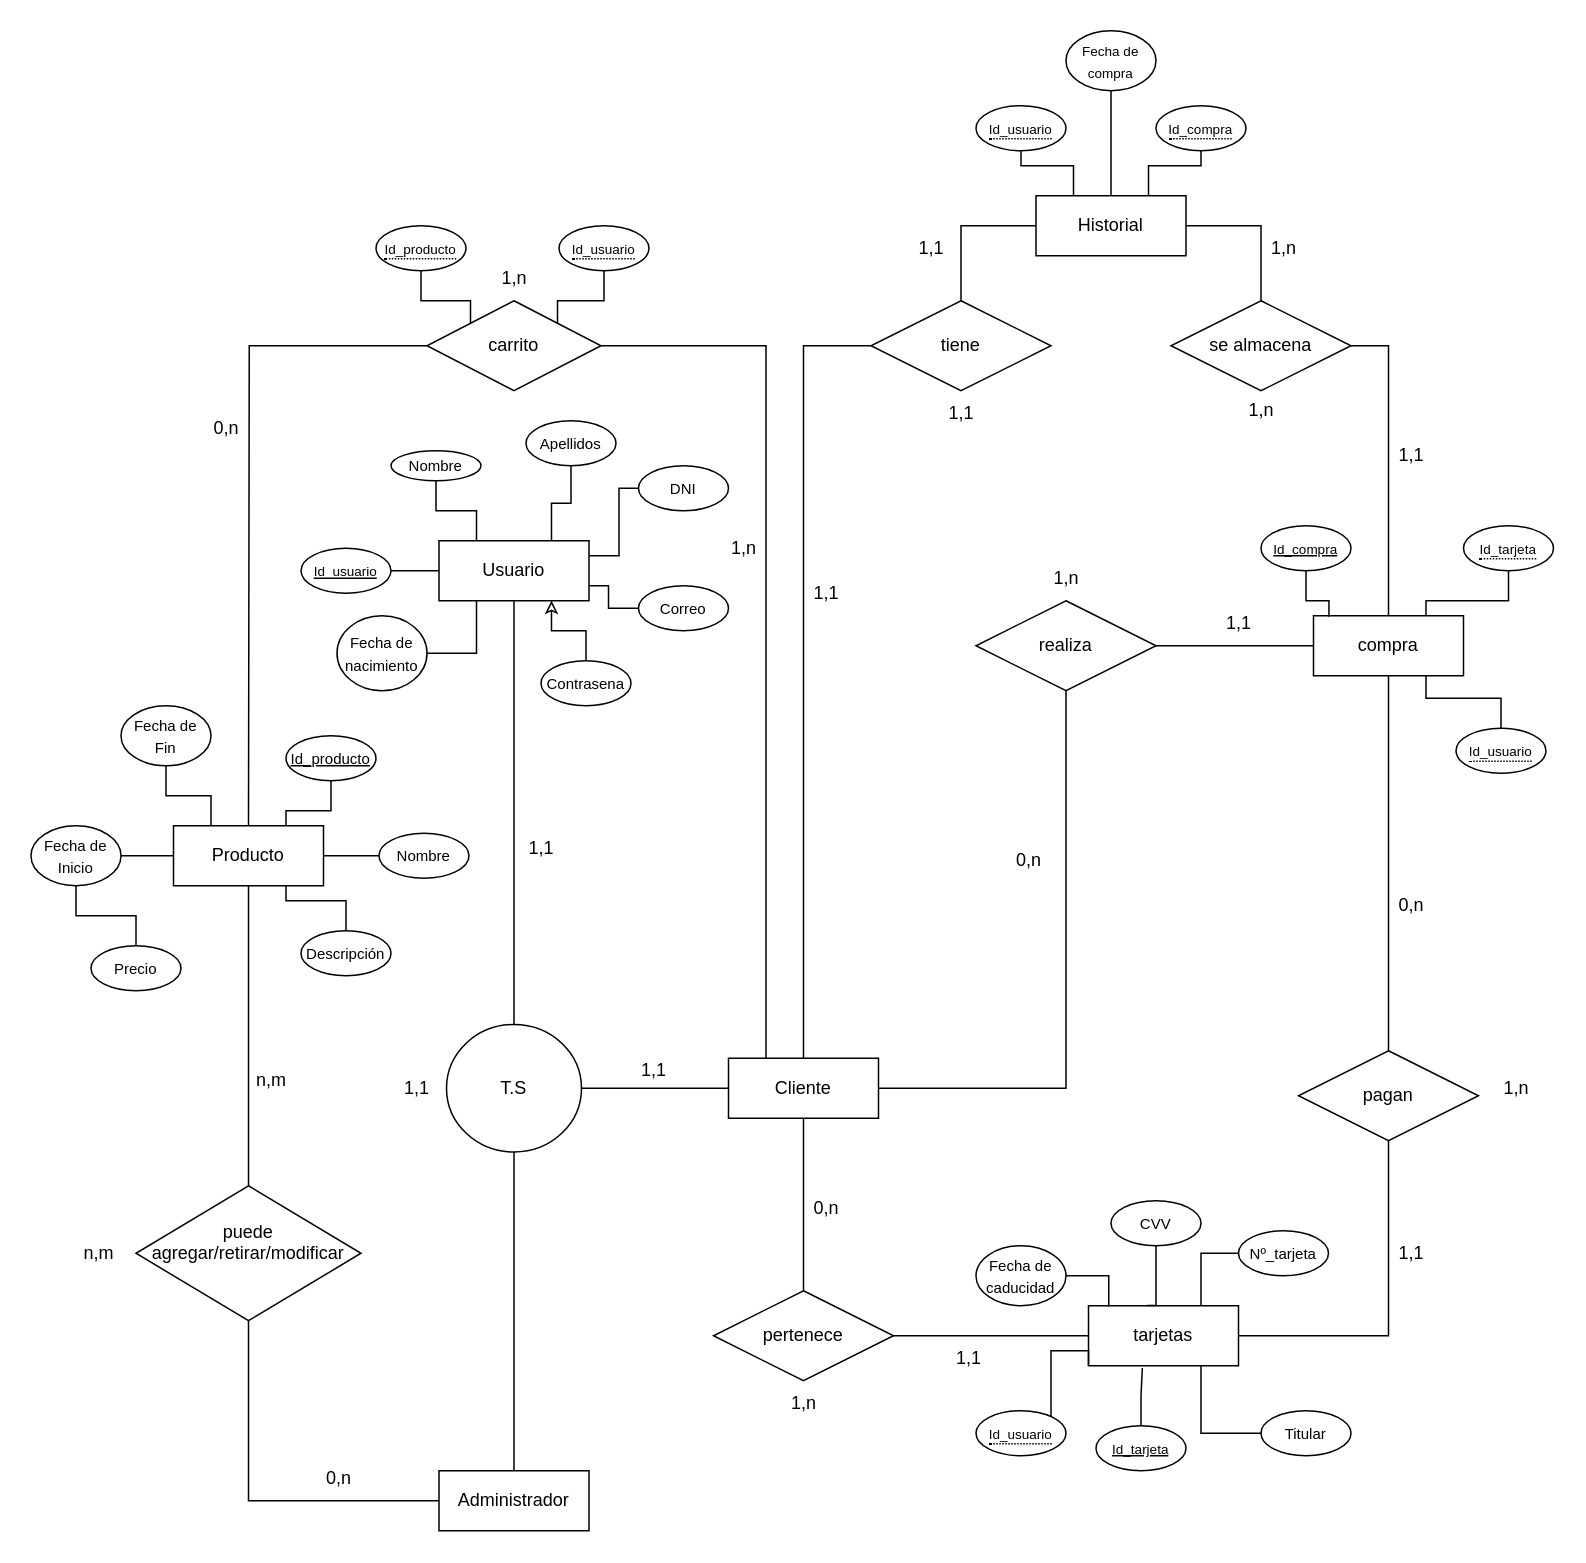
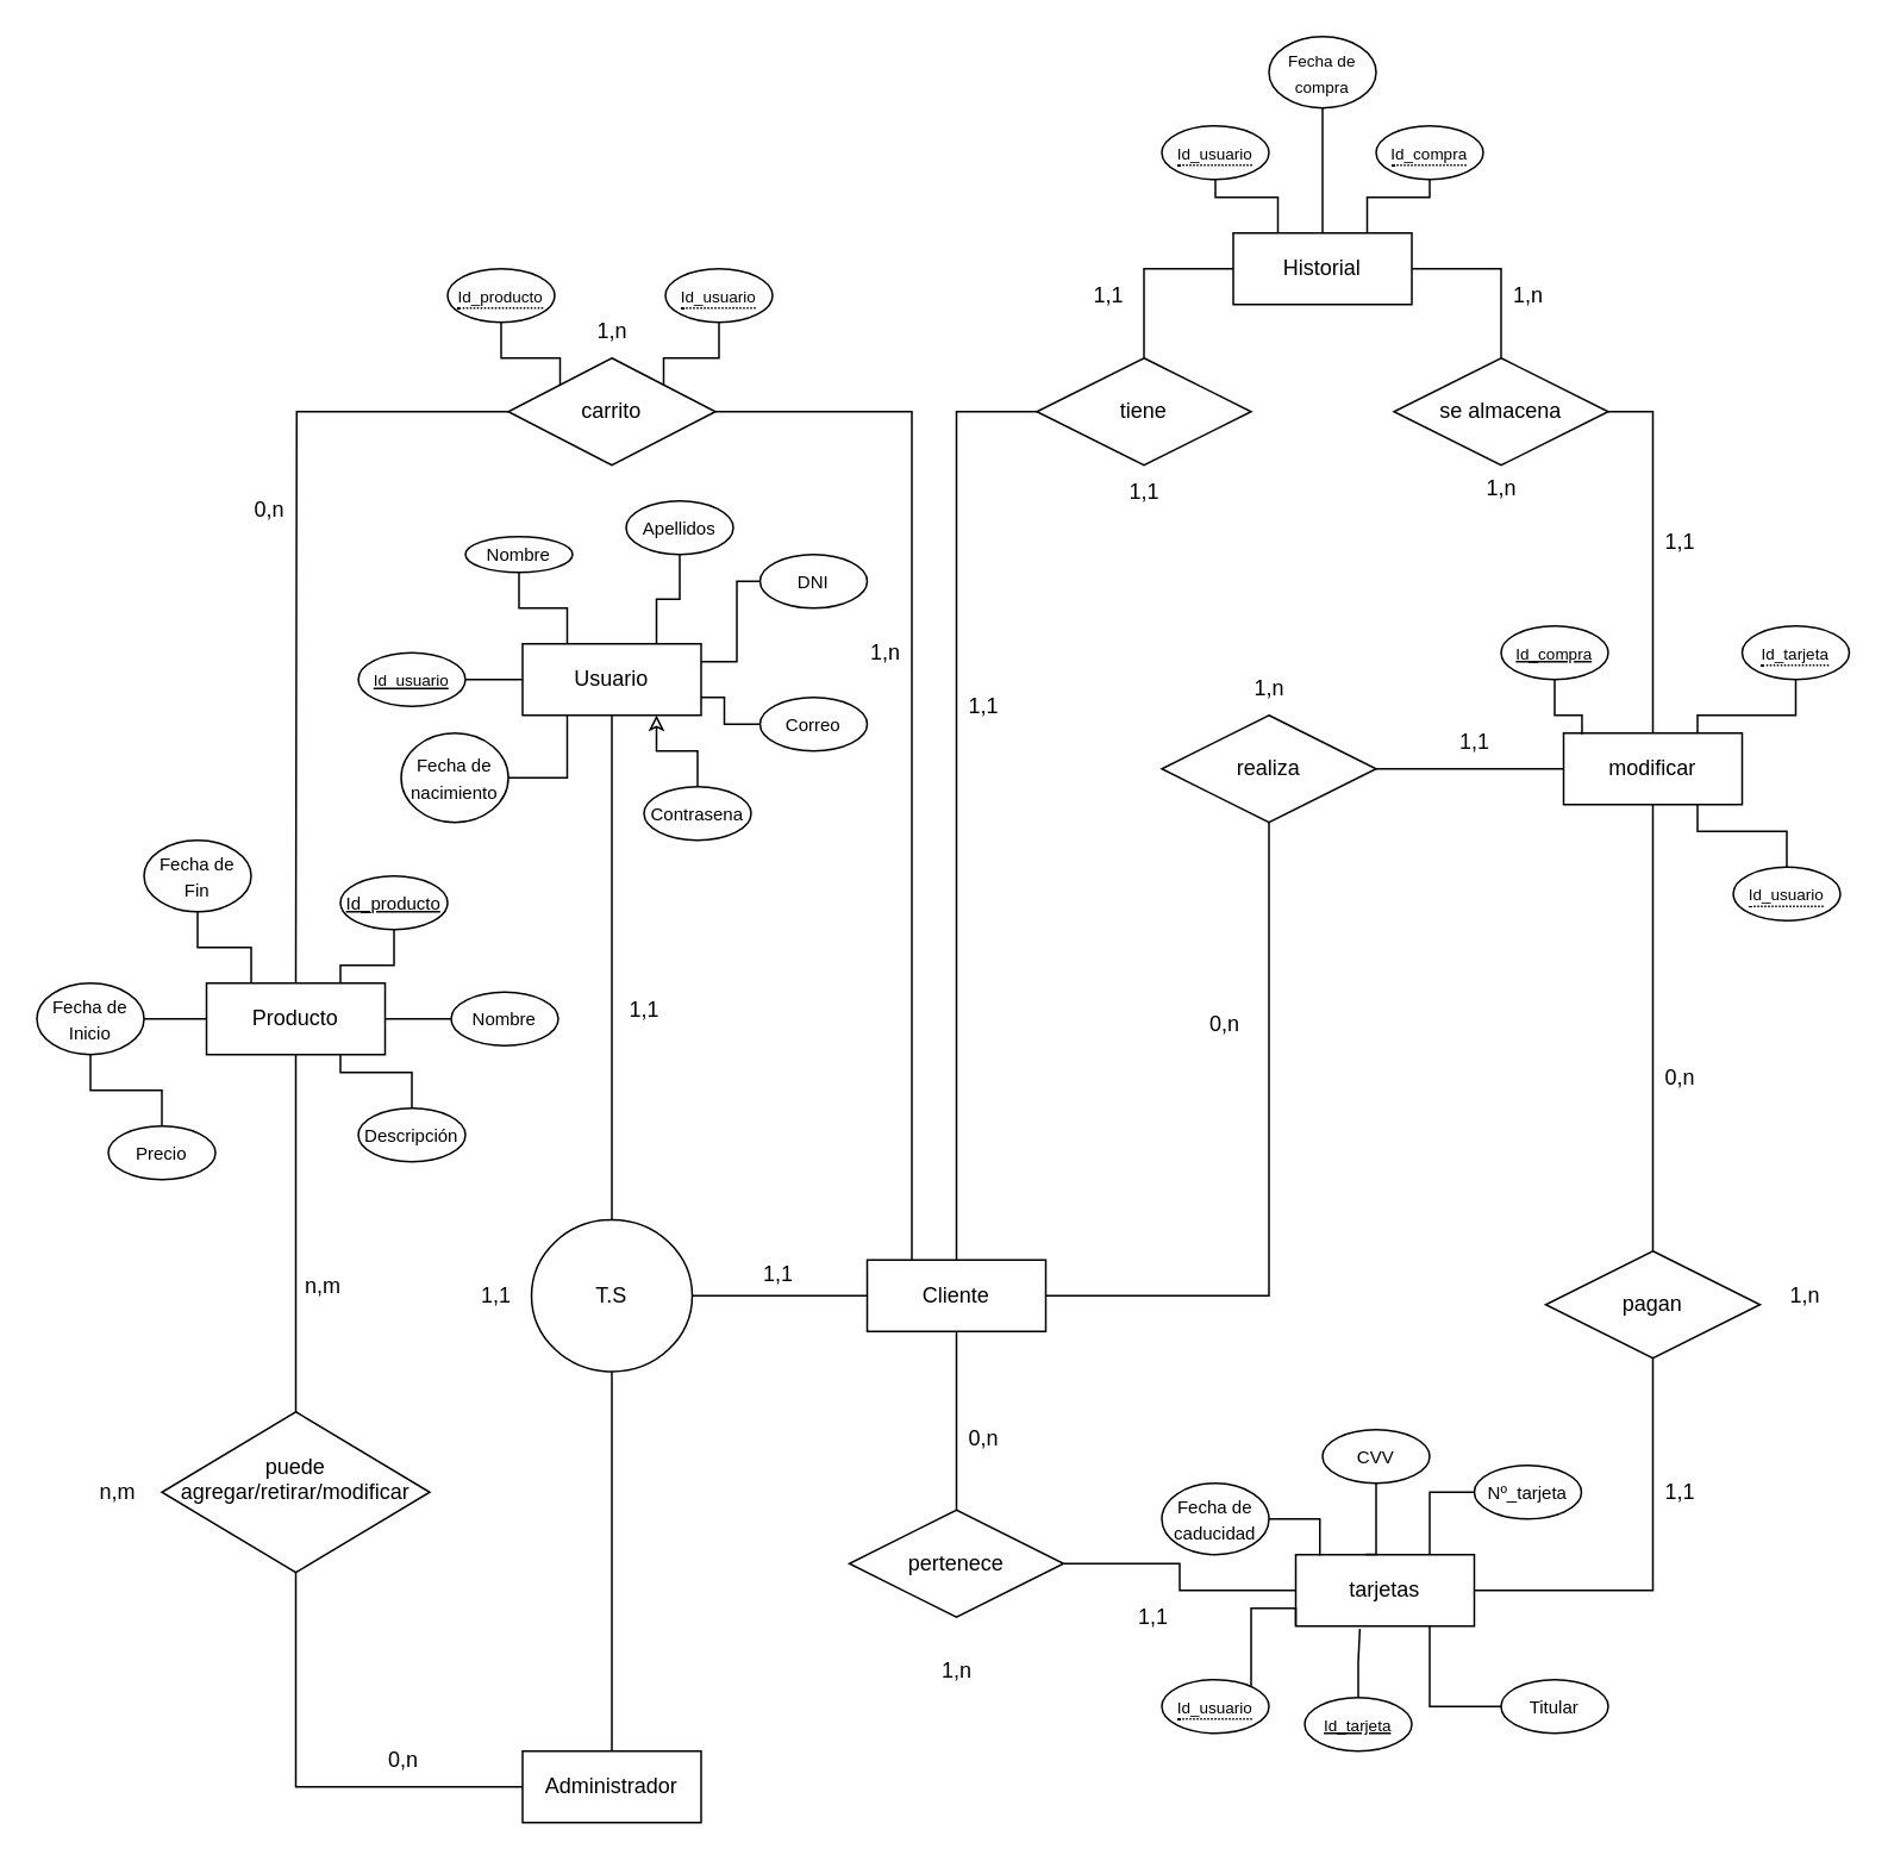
- <mxCell id="10" value="compra" style="whiteSpace=wrap;html=1;align=center;" parent="1" vertex="1"><mxGeometry x="875" y="410" width="100" height="40" as="geometry" /></mxCell>
+ <mxCell id="10" value="modificar" style="whiteSpace=wrap;html=1;align=center;" parent="1" vertex="1"><mxGeometry x="875" y="410" width="100" height="40" as="geometry" /></mxCell>
- <mxCell id="17" value="pertenece" style="shape=rhombus;perimeter=rhombusPerimeter;whiteSpace=wrap;html=1;align=center;" parent="1" vertex="1"><mxGeometry x="475" y="860" width="120" height="60" as="geometry" /></mxCell>
+ <mxCell id="17" value="pertenece" style="shape=rhombus;perimeter=rhombusPerimeter;whiteSpace=wrap;html=1;align=center;" parent="1" vertex="1"><mxGeometry x="475" y="845" width="120" height="60" as="geometry" /></mxCell>
